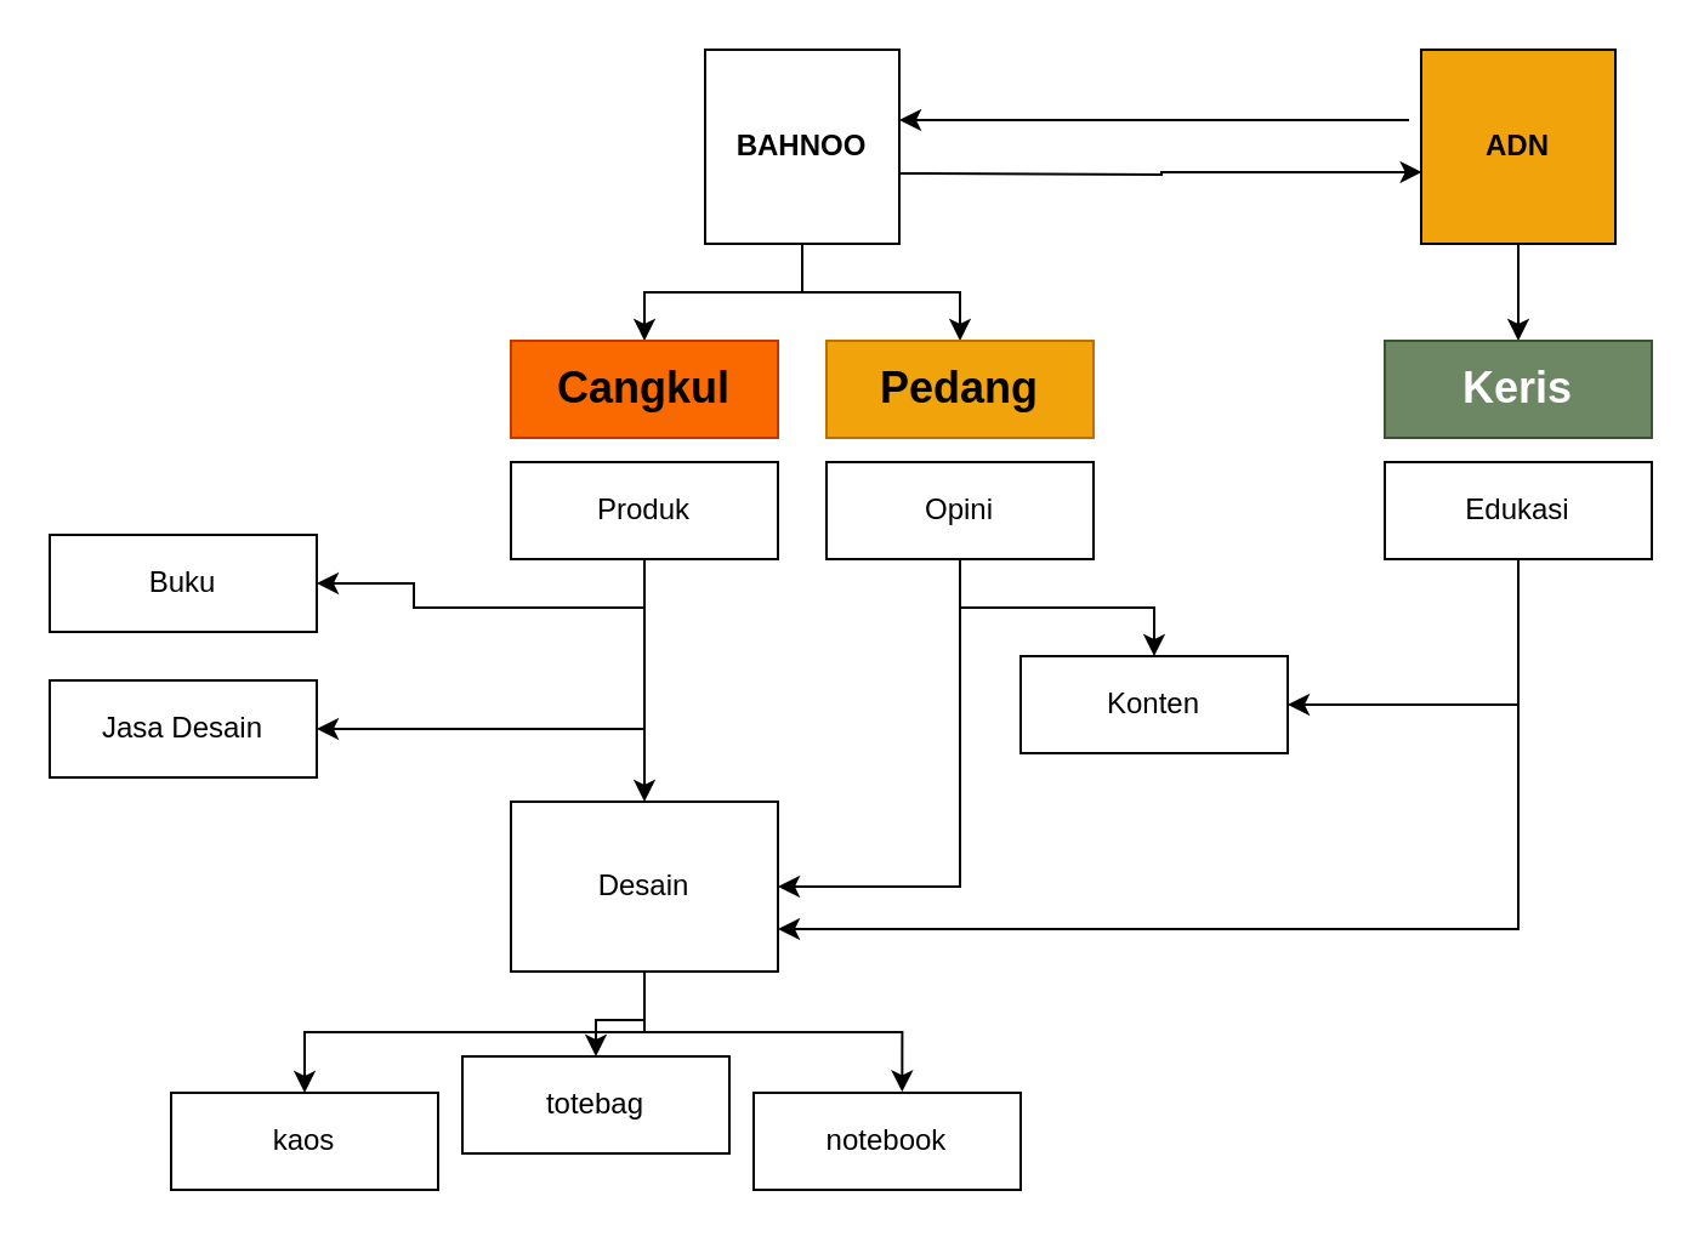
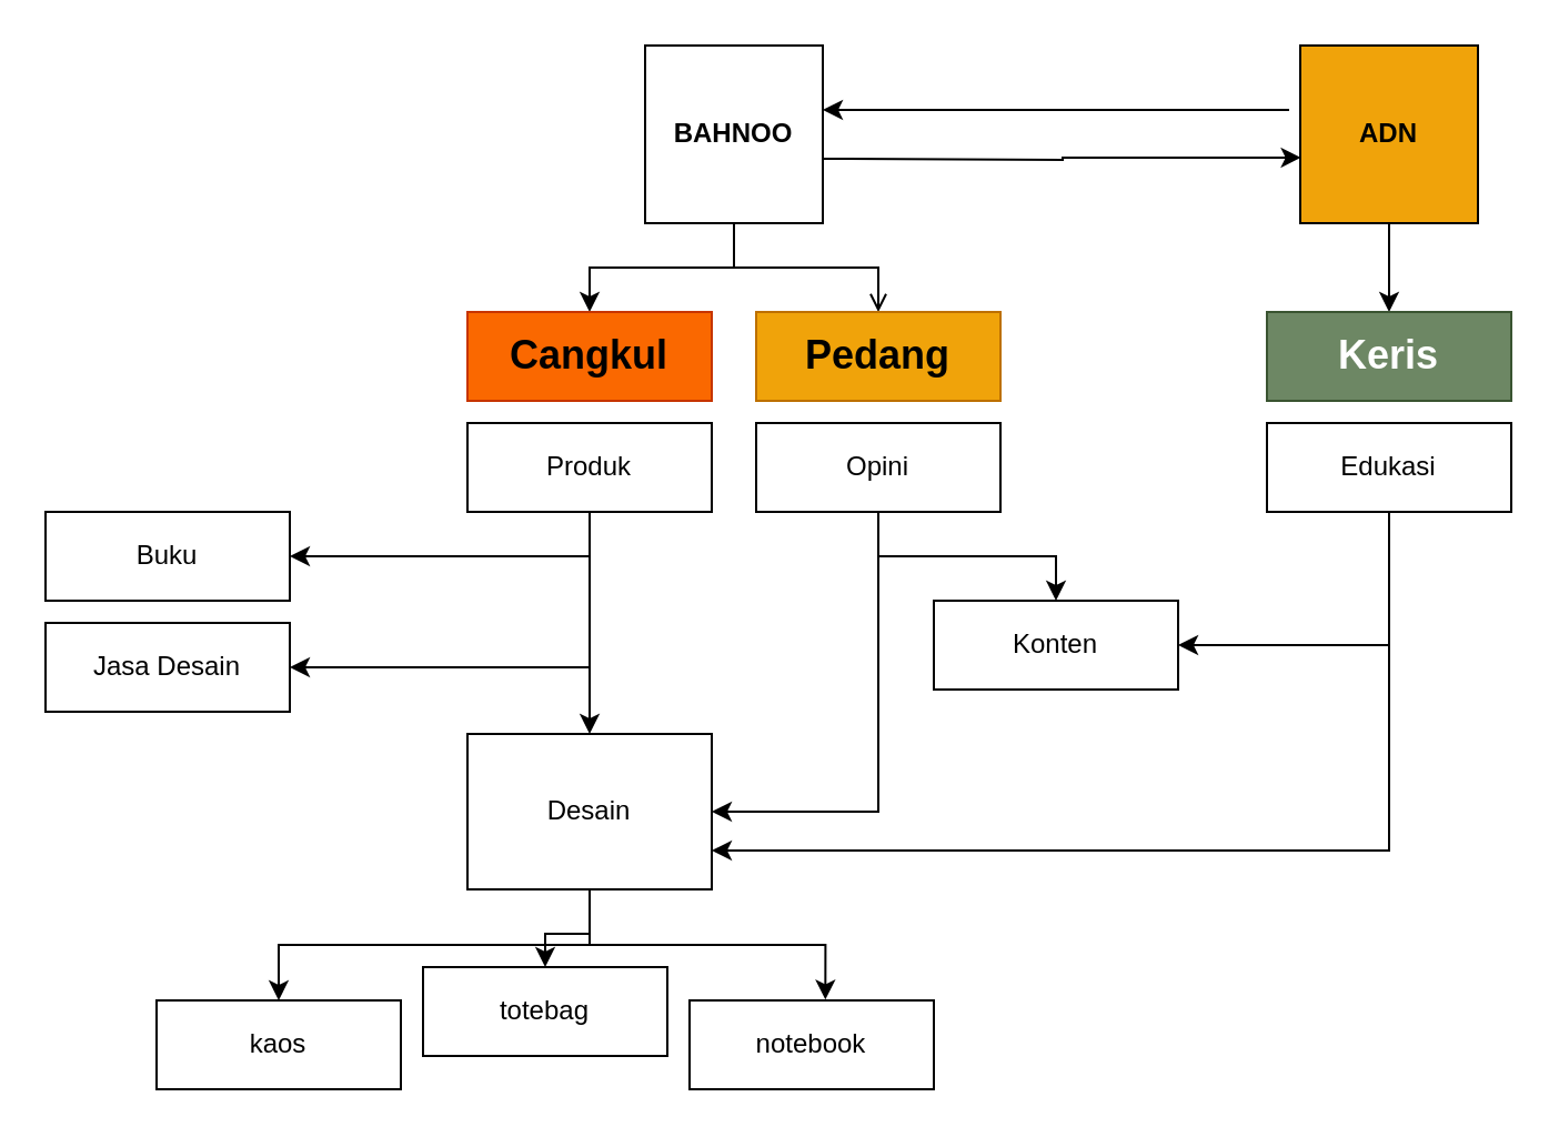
- <mxCell id="3" style="edgeStyle=orthogonalEdgeStyle;rounded=0;orthogonalLoop=1;jettySize=auto;html=1;exitX=0.5;exitY=1;exitDx=0;exitDy=0;entryX=0.5;entryY=0;entryDx=0;entryDy=0;" parent="1" source="5" target="10" edge="1"><mxGeometry relative="1" as="geometry" /></mxCell>
+ <mxCell id="3" style="edgeStyle=orthogonalEdgeStyle;rounded=0;orthogonalLoop=1;jettySize=auto;html=1;exitX=0.5;exitY=1;exitDx=0;exitDy=0;entryX=0.5;entryY=0;entryDx=0;entryDy=0;endArrow=open;" parent="1" source="5" target="10" edge="1"><mxGeometry relative="1" as="geometry" /></mxCell>
- <mxCell id="26" value="Buku" style="rounded=0;whiteSpace=wrap;html=1;" parent="1" vertex="1"><mxGeometry x="20" y="220" width="110" height="40" as="geometry" /></mxCell>
+ <mxCell id="26" value="Buku" style="rounded=0;whiteSpace=wrap;html=1;" parent="1" vertex="1"><mxGeometry x="20" y="230" width="110" height="40" as="geometry" /></mxCell>
